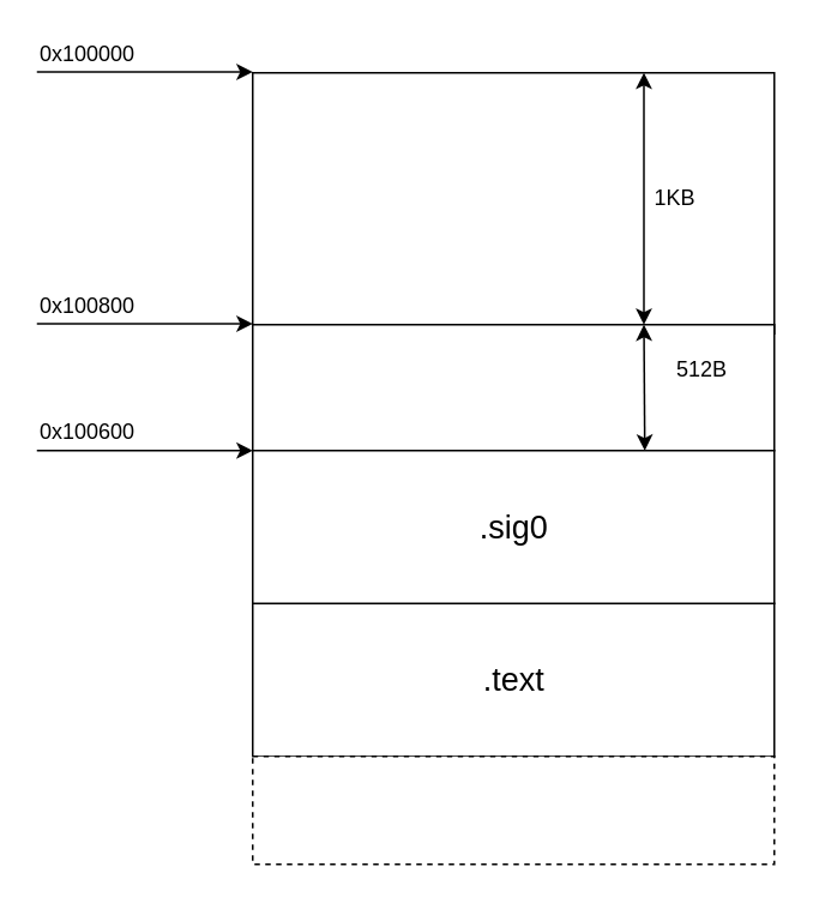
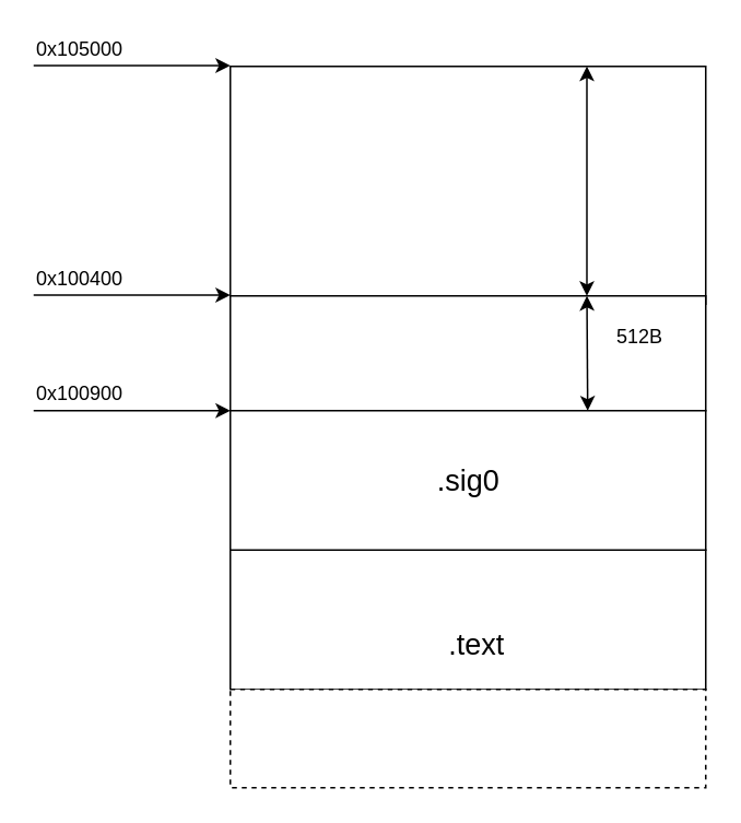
- <mxCell id="10" value="0x100000" style="text;html=1;strokeColor=none;fillColor=none;align=left;verticalAlign=middle;whiteSpace=wrap;rounded=0;" vertex="1" parent="1"><mxGeometry x="20" y="20" width="110" height="20" as="geometry" /></mxCell>
+ <mxCell id="10" value="0x105000" style="text;html=1;strokeColor=none;fillColor=none;align=left;verticalAlign=middle;whiteSpace=wrap;rounded=0;" vertex="1" parent="1"><mxGeometry x="20" y="20" width="110" height="20" as="geometry" /></mxCell>
- <mxCell id="14" value="1KB" style="text;html=1;strokeColor=none;fillColor=none;align=center;verticalAlign=middle;whiteSpace=wrap;rounded=0;" vertex="1" parent="1"><mxGeometry x="360" y="100" width="30" height="20" as="geometry" /></mxCell>
- <mxCell id="11" value="0x100800" style="text;html=1;strokeColor=none;fillColor=none;align=left;verticalAlign=middle;whiteSpace=wrap;rounded=0;" vertex="1" parent="1"><mxGeometry x="20" y="160" width="110" height="20" as="geometry" /></mxCell>
+ <mxCell id="11" value="0x100400" style="text;html=1;strokeColor=none;fillColor=none;align=left;verticalAlign=middle;whiteSpace=wrap;rounded=0;" vertex="1" parent="1"><mxGeometry x="20" y="160" width="110" height="20" as="geometry" /></mxCell>
- <mxCell id="12" value="0x100600" style="text;html=1;strokeColor=none;fillColor=none;align=left;verticalAlign=middle;whiteSpace=wrap;rounded=0;" vertex="1" parent="1"><mxGeometry x="20" y="230" width="110" height="20" as="geometry" /></mxCell>
+ <mxCell id="12" value="0x100900" style="text;html=1;strokeColor=none;fillColor=none;align=left;verticalAlign=middle;whiteSpace=wrap;rounded=0;" vertex="1" parent="1"><mxGeometry x="20" y="230" width="110" height="20" as="geometry" /></mxCell>
- <mxCell id="13" value="&lt;font style=&quot;font-size: 18px&quot;&gt;.text&lt;/font&gt;" style="text;html=1;strokeColor=none;fillColor=none;align=center;verticalAlign=middle;whiteSpace=wrap;rounded=0;" vertex="1" parent="1"><mxGeometry x="217.5" y="367.5" width="135" height="20" as="geometry" /></mxCell>
+ <mxCell id="13" value="&lt;font style=&quot;font-size: 18px&quot;&gt;.text&lt;/font&gt;" style="text;html=1;strokeColor=none;fillColor=none;align=center;verticalAlign=middle;whiteSpace=wrap;rounded=0;" vertex="1" parent="1"><mxGeometry x="222.5" y="382.5" width="135" height="20" as="geometry" /></mxCell>
